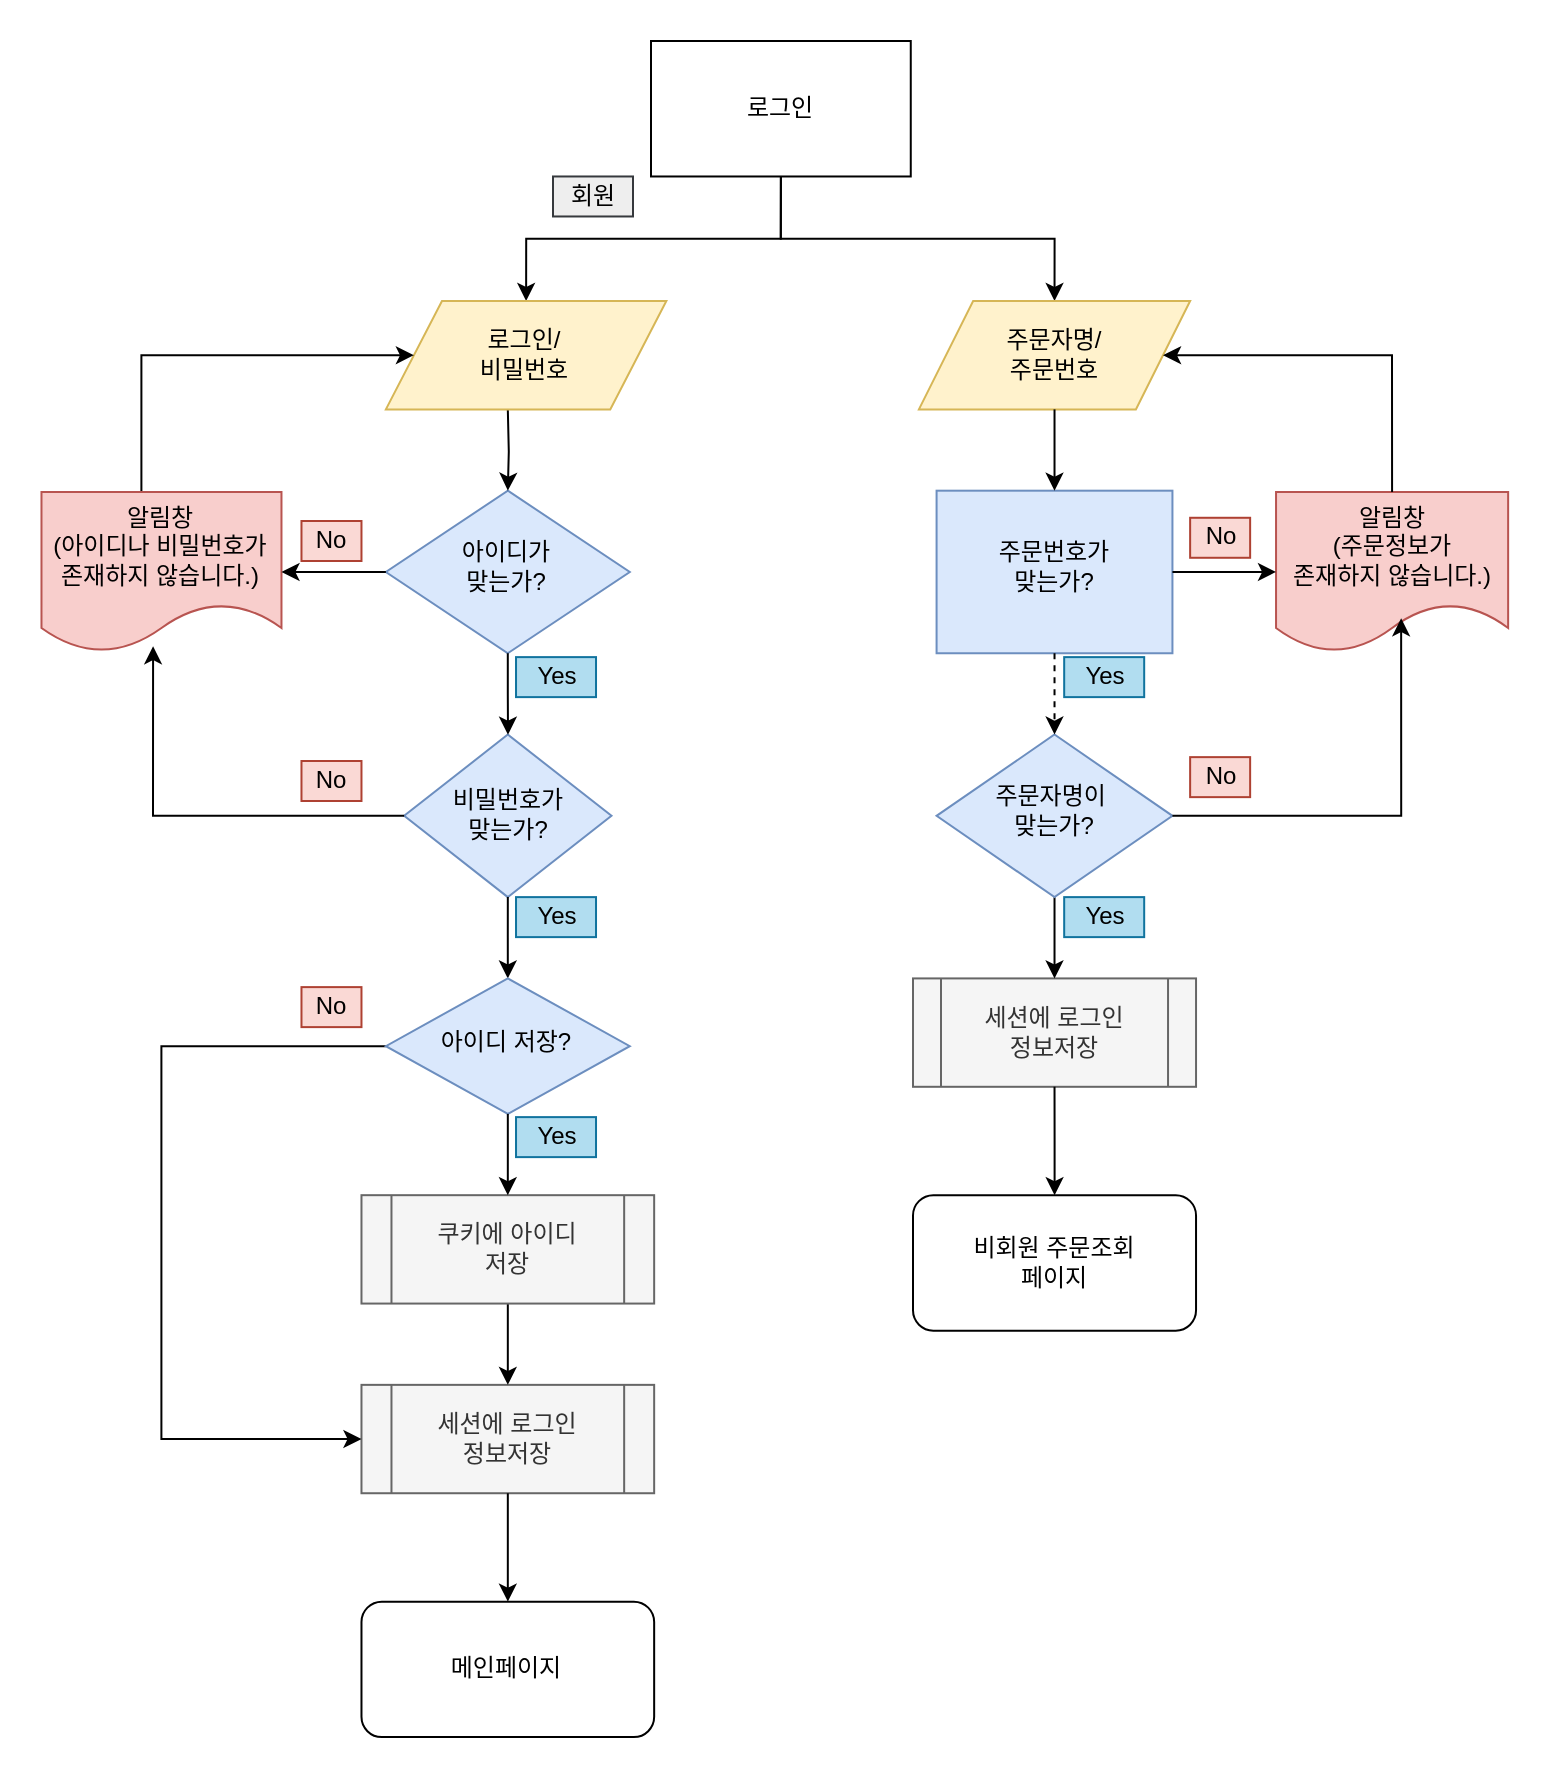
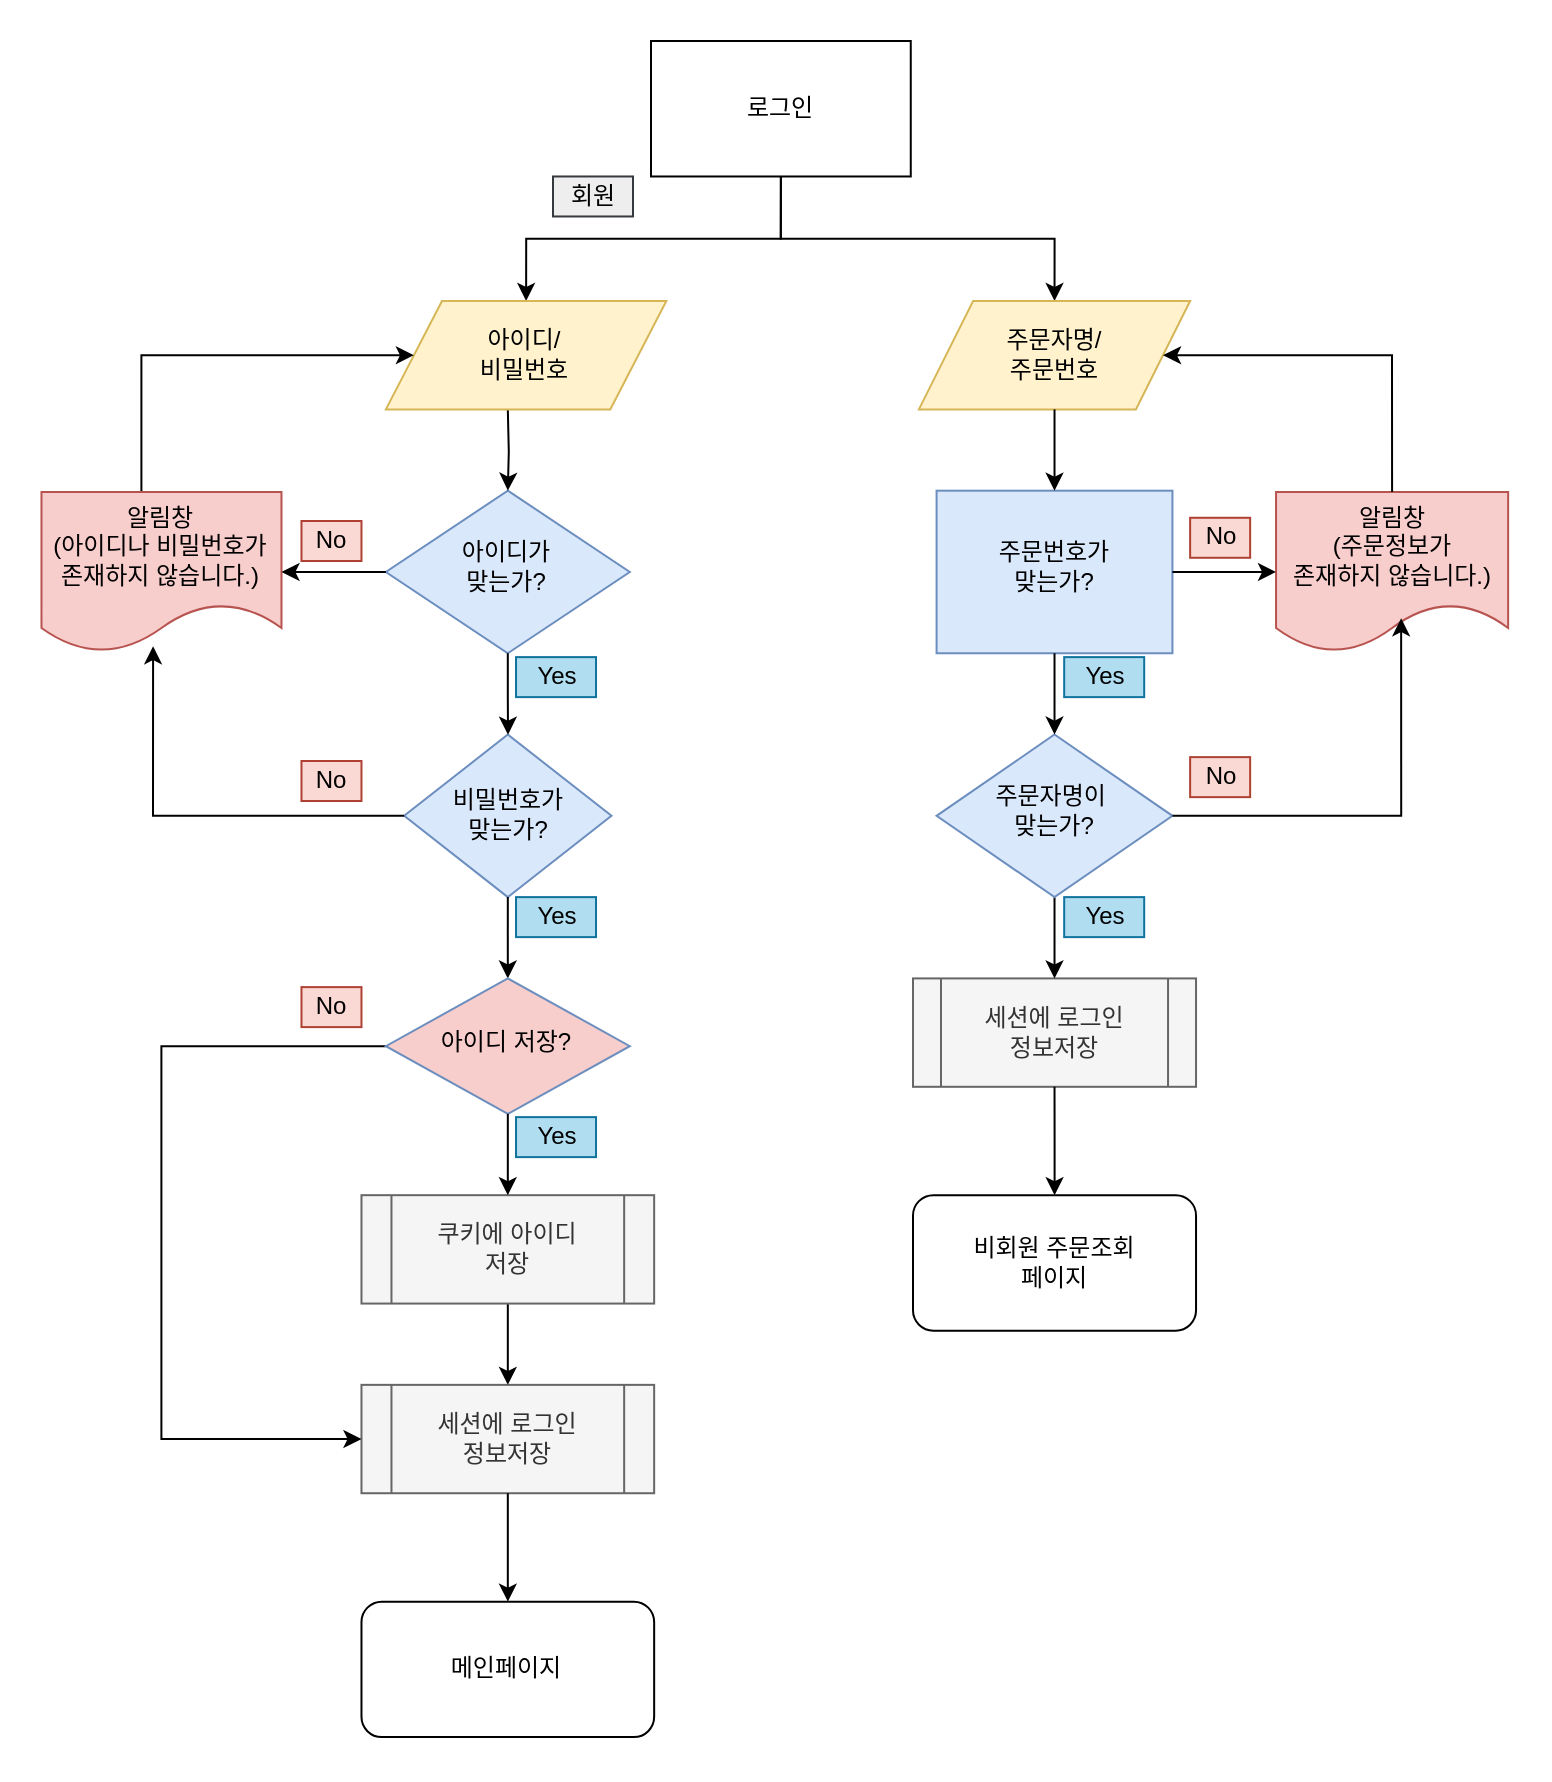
- <mxCell id="12" value="로그인/&lt;br&gt;비밀번호" style="shape=parallelogram;perimeter=parallelogramPerimeter;whiteSpace=wrap;html=1;fillColor=#fff2cc;strokeColor=#d6b656;" parent="6" vertex="1"><mxGeometry x="172.197" width="140.244" height="54.194" as="geometry" /></mxCell>
+ <mxCell id="12" value="아이디/&lt;br&gt;비밀번호" style="shape=parallelogram;perimeter=parallelogramPerimeter;whiteSpace=wrap;html=1;fillColor=#fff2cc;strokeColor=#d6b656;" parent="6" vertex="1"><mxGeometry x="172.197" width="140.244" height="54.194" as="geometry" /></mxCell>
- <mxCell id="41" style="edgeStyle=orthogonalEdgeStyle;rounded=0;orthogonalLoop=1;jettySize=auto;html=1;exitX=0.5;exitY=1;exitDx=0;exitDy=0;entryX=0.5;entryY=0;entryDx=0;entryDy=0;dashed=1;" parent="32" source="38" target="40" edge="1"><mxGeometry relative="1" as="geometry" /></mxCell>
+ <mxCell id="41" style="edgeStyle=orthogonalEdgeStyle;rounded=0;orthogonalLoop=1;jettySize=auto;html=1;exitX=0.5;exitY=1;exitDx=0;exitDy=0;entryX=0.5;entryY=0;entryDx=0;entryDy=0;" parent="32" source="38" target="40" edge="1"><mxGeometry relative="1" as="geometry" /></mxCell>
- <mxCell id="18" value="아이디 저장?" style="rhombus;whiteSpace=wrap;html=1;shadow=0;fontFamily=Helvetica;fontSize=12;align=center;strokeWidth=1;spacing=6;spacingTop=-4;fillColor=#dae8fc;strokeColor=#6c8ebf;" parent="6" vertex="1"><mxGeometry x="172.197" y="338.71" width="121.951" height="67.742" as="geometry" /></mxCell>
+ <mxCell id="18" value="아이디 저장?" style="rhombus;whiteSpace=wrap;html=1;shadow=0;fontFamily=Helvetica;fontSize=12;align=center;strokeWidth=1;spacing=6;spacingTop=-4;fillColor=#f8cecc;strokeColor=#6c8ebf;" parent="6" vertex="1"><mxGeometry x="172.197" y="338.71" width="121.951" height="67.742" as="geometry" /></mxCell>
